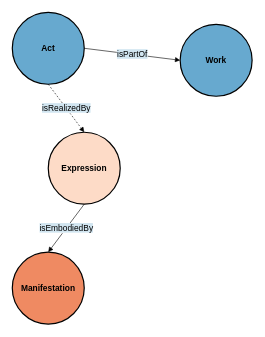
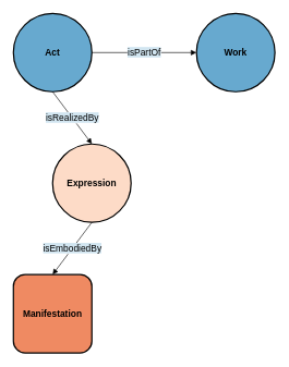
- <mxCell id="7" value="&lt;b&gt;Work&lt;br&gt;&lt;/b&gt;" style="ellipse;whiteSpace=wrap;html=1;rounded=0;shadow=0;glass=0;comic=0;strokeColor=#000000;strokeWidth=2;fillColor=#67A9CF;gradientColor=none;fontSize=14;fontColor=#000000;align=center;" vertex="1" parent="1"><mxGeometry x="300" y="40" width="120" height="120" as="geometry" /></mxCell>
+ <mxCell id="7" value="&lt;b&gt;Work&lt;br&gt;&lt;/b&gt;" style="ellipse;whiteSpace=wrap;html=1;rounded=0;shadow=0;glass=0;comic=0;strokeColor=#000000;strokeWidth=2;fillColor=#67A9CF;gradientColor=none;fontSize=14;fontColor=#000000;align=center;" vertex="1" parent="1"><mxGeometry x="300" y="20" width="120" height="120" as="geometry" /></mxCell>
- <mxCell id="3" value="&lt;span style=&quot;background-color: rgb(209, 229, 240);&quot;&gt;isRealizedBy&lt;/span&gt;" style="endArrow=block;html=1;strokeColor=#000000;fontSize=14;fontColor=#000000;endFill=1;exitX=0.5;exitY=1;exitDx=0;exitDy=0;entryX=0.5;entryY=0;entryDx=0;entryDy=0;dashed=1;" parent="1" source="2" target="4" edge="1"><mxGeometry width="50" height="50" relative="1" as="geometry"><mxPoint x="-200" y="320" as="sourcePoint" /><mxPoint x="-400" y="380" as="targetPoint" /><Array as="points" /></mxGeometry></mxCell>
+ <mxCell id="3" value="&lt;span style=&quot;background-color: rgb(209, 229, 240);&quot;&gt;isRealizedBy&lt;/span&gt;" style="endArrow=block;html=1;strokeColor=#000000;fontSize=14;fontColor=#000000;endFill=1;exitX=0.5;exitY=1;exitDx=0;exitDy=0;entryX=0.5;entryY=0;entryDx=0;entryDy=0;" parent="1" source="2" target="4" edge="1"><mxGeometry width="50" height="50" relative="1" as="geometry"><mxPoint x="-200" y="320" as="sourcePoint" /><mxPoint x="-400" y="380" as="targetPoint" /><Array as="points" /></mxGeometry></mxCell>
- <mxCell id="5" value="&lt;b&gt;Manifestation&lt;/b&gt;" style="ellipse;whiteSpace=wrap;html=1;rounded=0;shadow=0;glass=0;comic=0;strokeColor=#000000;strokeWidth=2;fillColor=#EF8A62;gradientColor=none;fontSize=14;fontColor=#000000;align=center;" parent="1" vertex="1"><mxGeometry x="20" y="420" width="120" height="120" as="geometry" /></mxCell>
+ <mxCell id="5" value="&lt;b&gt;Manifestation&lt;/b&gt;" style="whiteSpace=wrap;html=1;shadow=0;glass=0;comic=0;strokeColor=#000000;strokeWidth=2;fillColor=#EF8A62;gradientColor=none;fontSize=14;fontColor=#000000;align=center;rounded=1;" parent="1" vertex="1"><mxGeometry x="20" y="420" width="120" height="120" as="geometry" /></mxCell>
